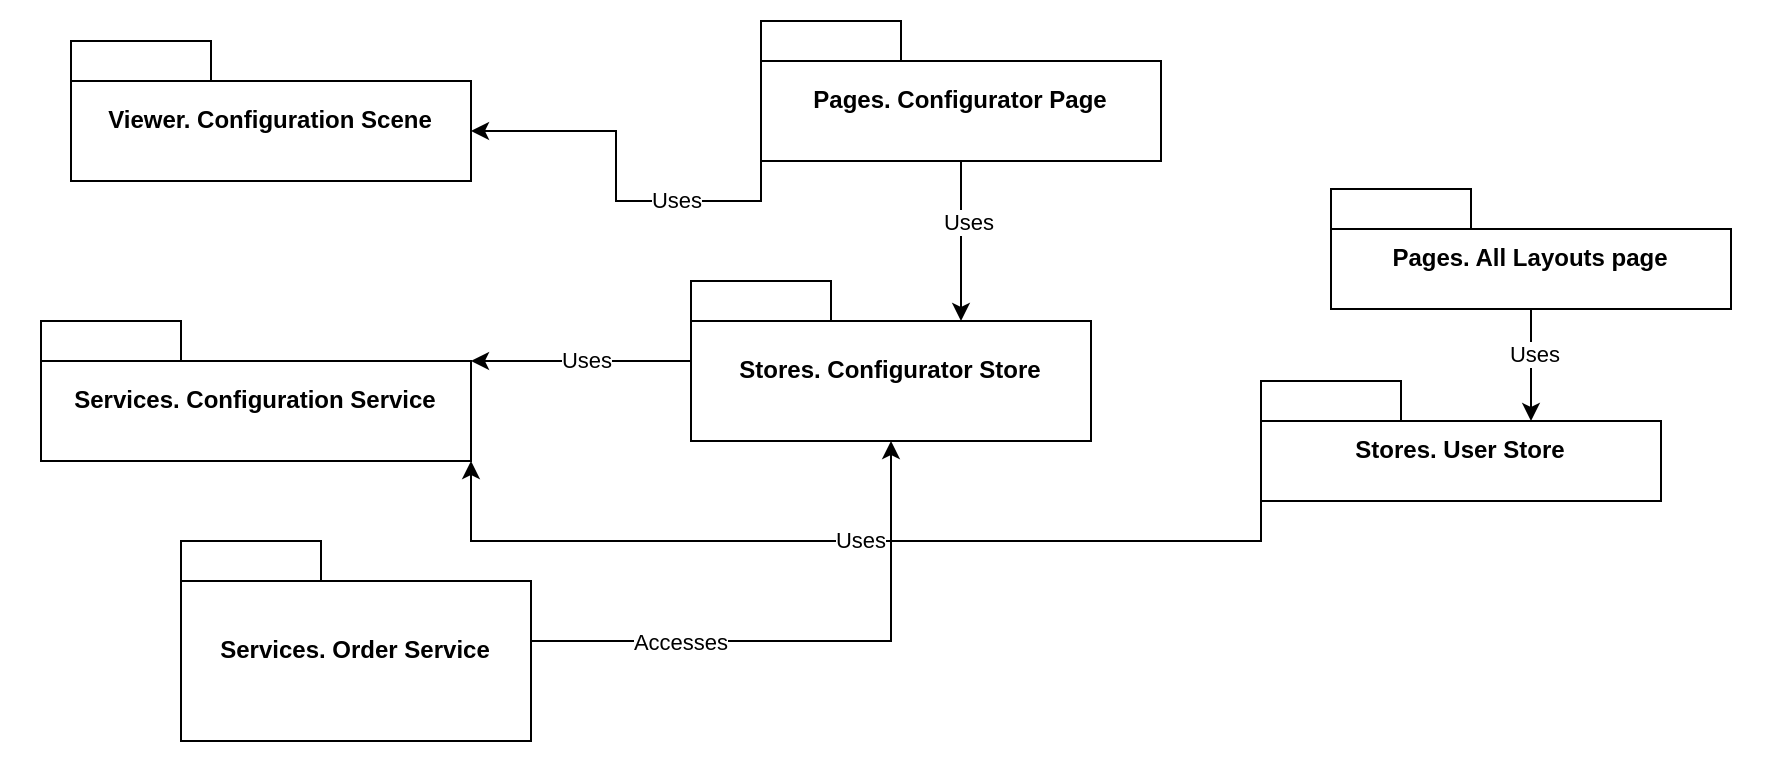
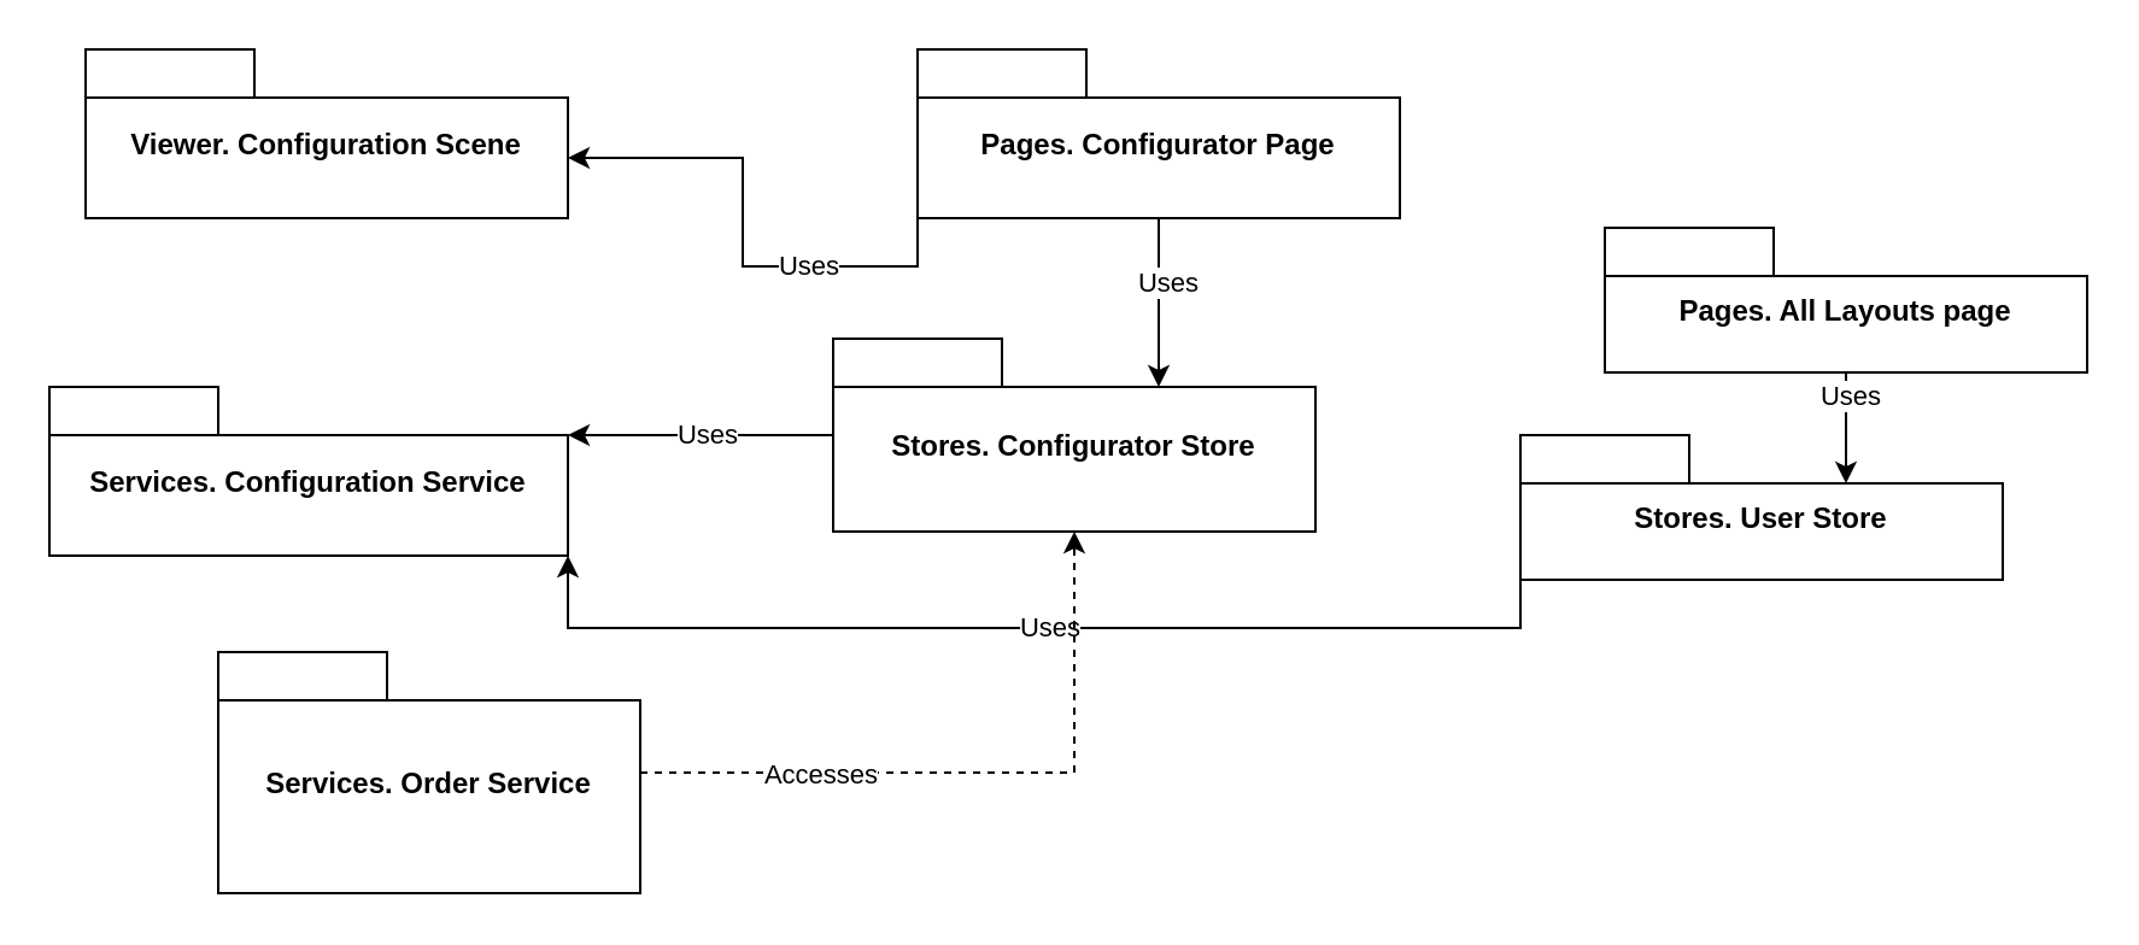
- <mxCell id="2" value="Pages. Configurator Page" style="shape=folder;fontStyle=1;spacingTop=10;tabWidth=70;tabHeight=20;tabPosition=left;html=1;whiteSpace=wrap;" vertex="1" parent="1"><mxGeometry x="380" y="10" width="200" height="70" as="geometry" /></mxCell>
+ <mxCell id="2" value="Pages. Configurator Page" style="shape=folder;fontStyle=1;spacingTop=10;tabWidth=70;tabHeight=20;tabPosition=left;html=1;whiteSpace=wrap;" vertex="1" parent="1"><mxGeometry x="380" y="20" width="200" height="70" as="geometry" /></mxCell>
- <mxCell id="8" value="Stores. User Store" style="shape=folder;fontStyle=1;spacingTop=10;tabWidth=70;tabHeight=20;tabPosition=left;html=1;whiteSpace=wrap;" vertex="1" parent="1"><mxGeometry x="630" y="190" width="200" height="60" as="geometry" /></mxCell>
+ <mxCell id="8" value="Stores. User Store" style="shape=folder;fontStyle=1;spacingTop=10;tabWidth=70;tabHeight=20;tabPosition=left;html=1;whiteSpace=wrap;" vertex="1" parent="1"><mxGeometry x="630" y="180" width="200" height="60" as="geometry" /></mxCell>
- <mxCell id="19" style="edgeStyle=orthogonalEdgeStyle;rounded=0;orthogonalLoop=1;jettySize=auto;html=1;entryX=0.5;entryY=1;entryDx=0;entryDy=0;entryPerimeter=0;" edge="1" parent="1" source="18" target="3"><mxGeometry relative="1" as="geometry" /></mxCell>
+ <mxCell id="19" style="edgeStyle=orthogonalEdgeStyle;rounded=0;orthogonalLoop=1;jettySize=auto;html=1;entryX=0.5;entryY=1;entryDx=0;entryDy=0;entryPerimeter=0;dashed=1;" edge="1" parent="1" source="18" target="3"><mxGeometry relative="1" as="geometry" /></mxCell>
